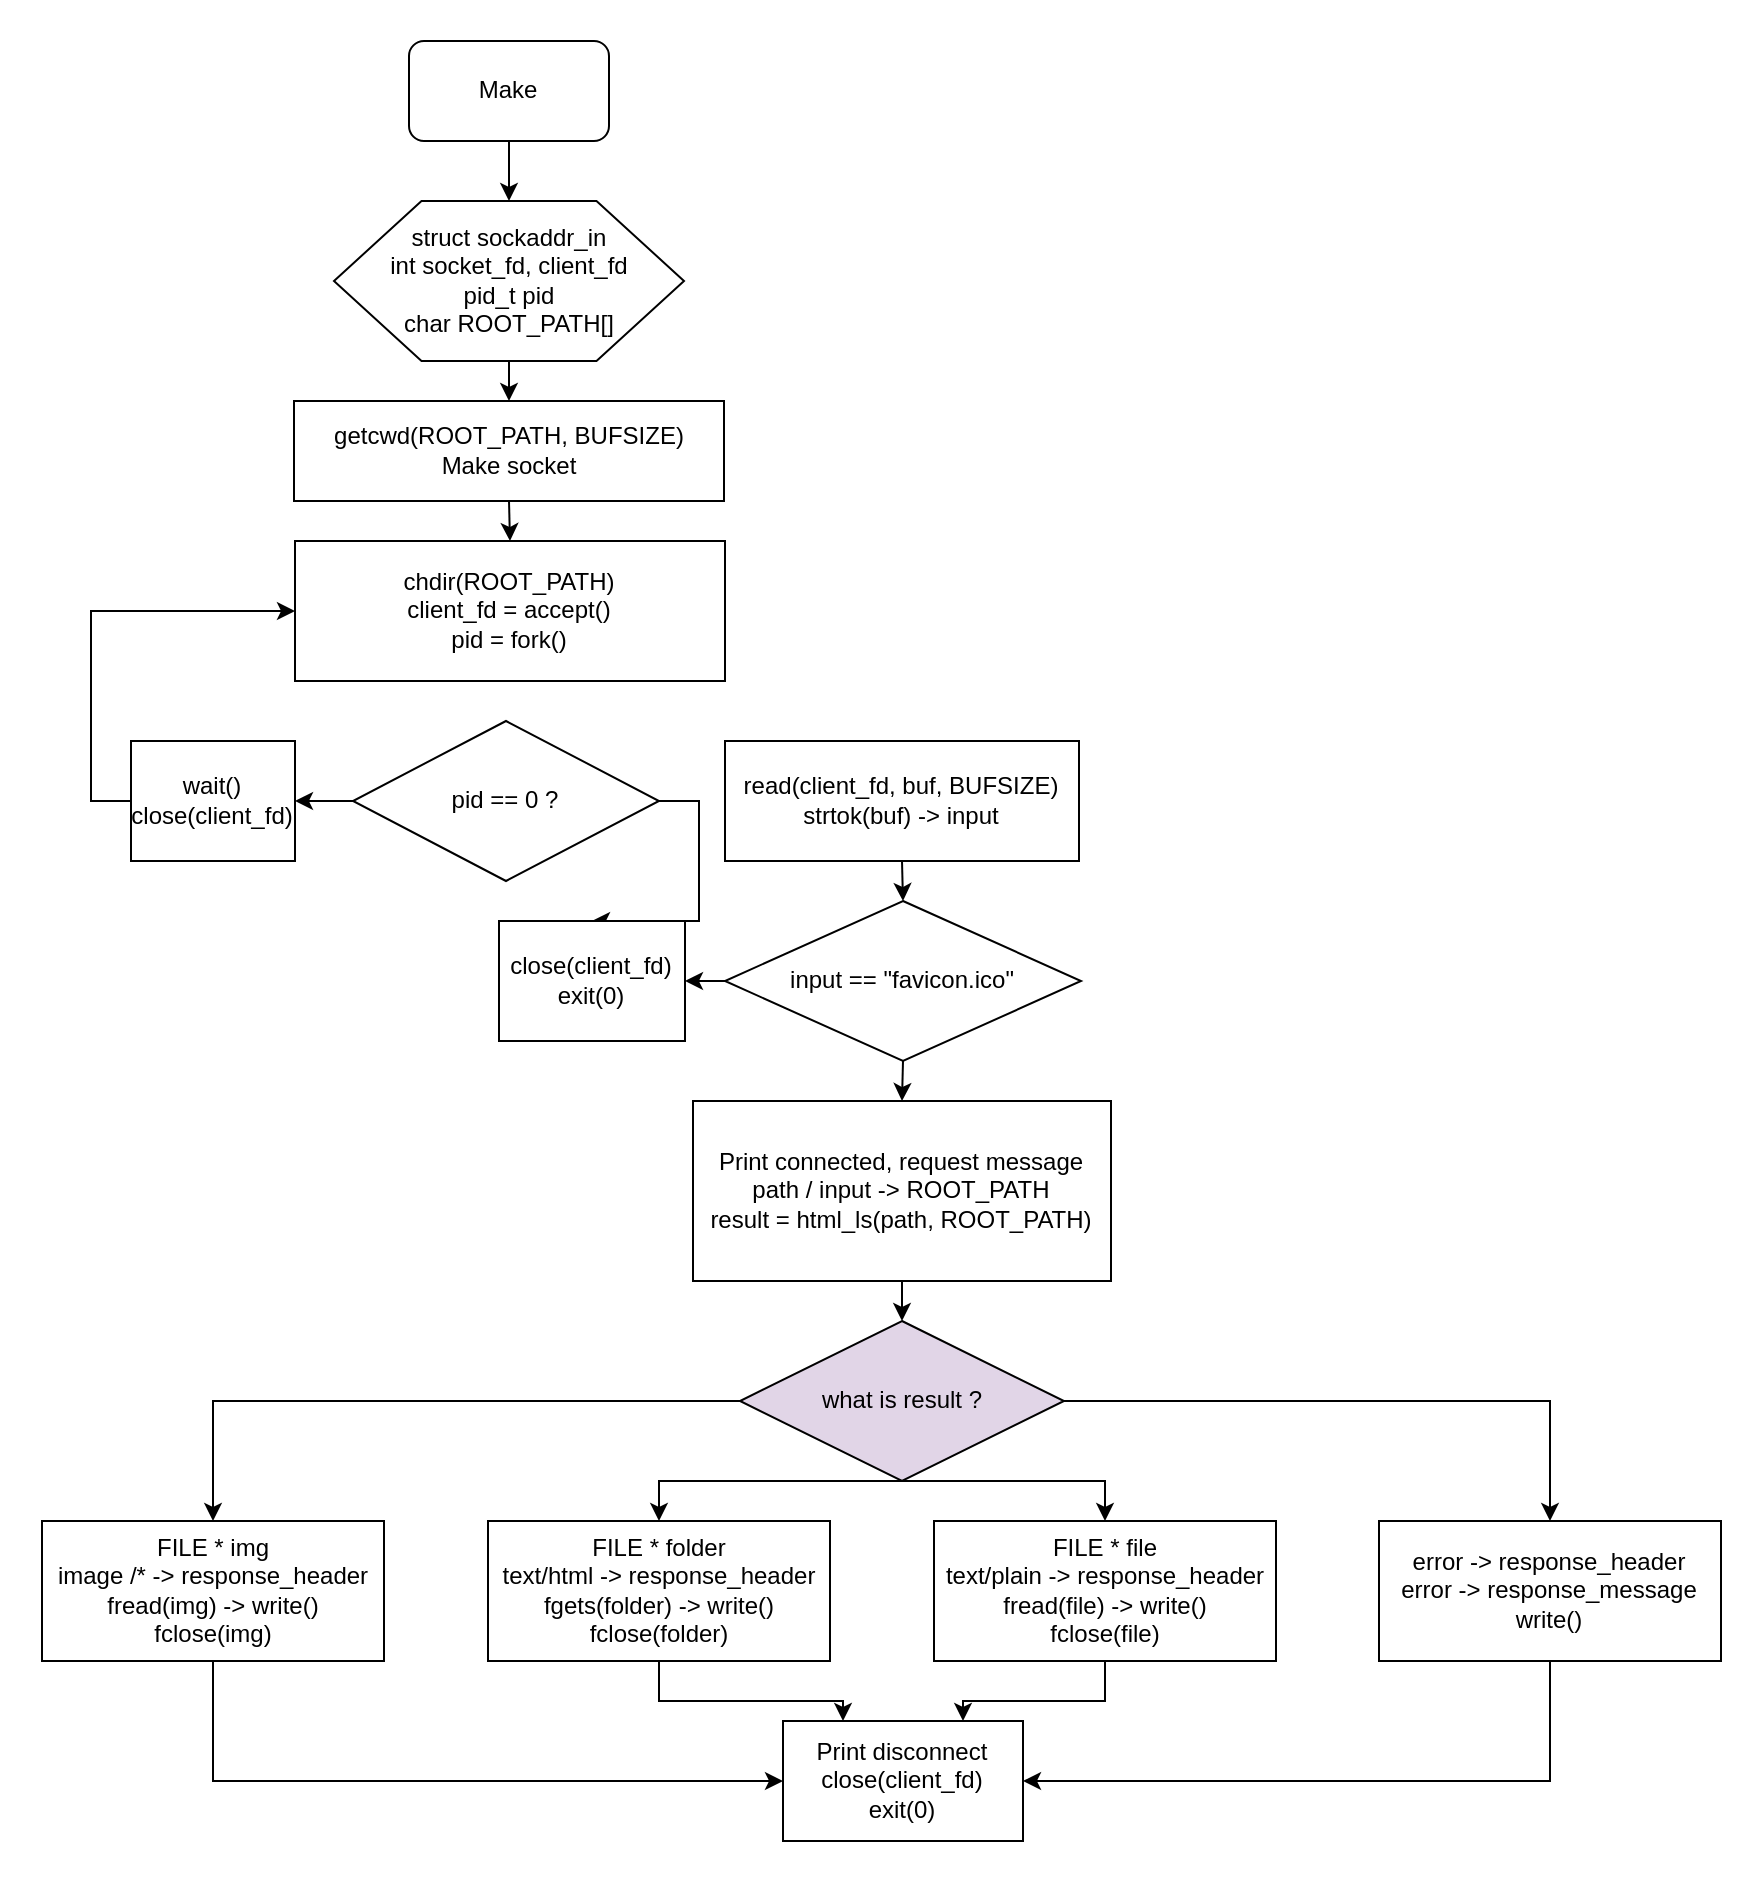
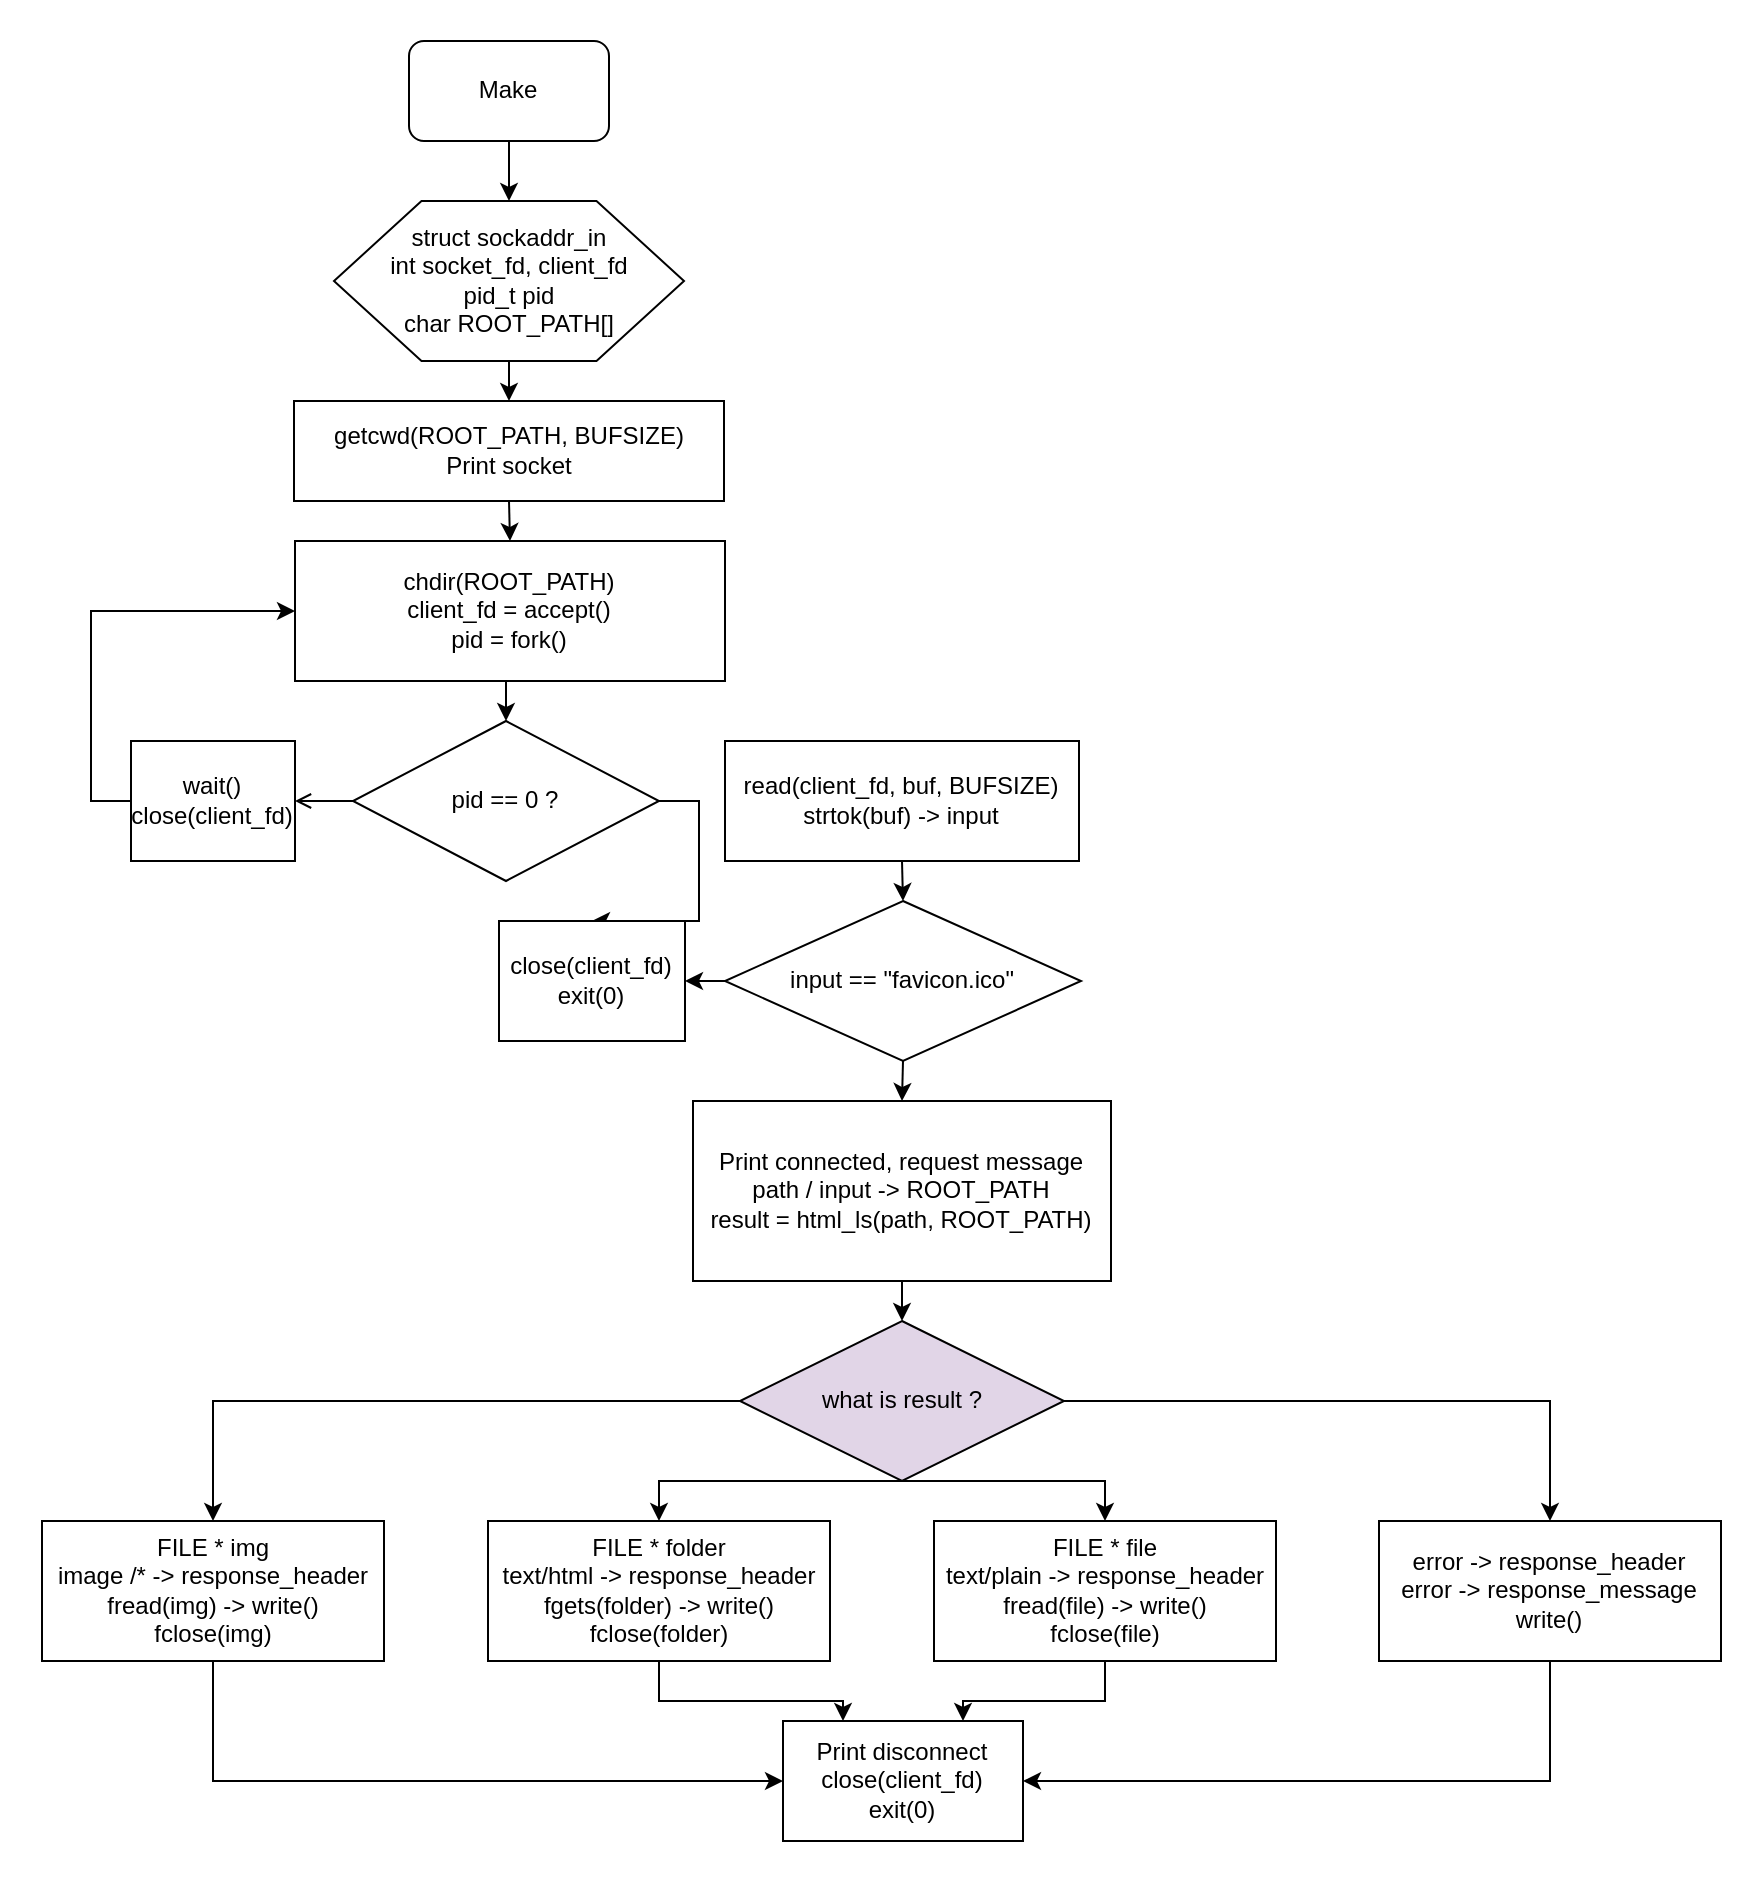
- <mxCell id="7" value="getcwd(ROOT_PATH, BUFSIZE)&lt;br&gt;Make socket&lt;br&gt;" style="rounded=0;whiteSpace=wrap;html=1;" vertex="1" parent="1"><mxGeometry x="146.5" y="200" width="215" height="50" as="geometry" /></mxCell>
+ <mxCell id="7" value="getcwd(ROOT_PATH, BUFSIZE)&lt;br&gt;Print socket&lt;br&gt;" style="rounded=0;whiteSpace=wrap;html=1;" vertex="1" parent="1"><mxGeometry x="146.5" y="200" width="215" height="50" as="geometry" /></mxCell>
+ <mxCell id="15" style="edgeStyle=orthogonalEdgeStyle;rounded=0;orthogonalLoop=1;jettySize=auto;html=1;exitX=0.5;exitY=1;exitDx=0;exitDy=0;entryX=0.5;entryY=0;entryDx=0;entryDy=0;" edge="1" parent="1" source="16" target="10"><mxGeometry relative="1" as="geometry" /></mxCell>
- <mxCell id="8" style="edgeStyle=orthogonalEdgeStyle;rounded=0;orthogonalLoop=1;jettySize=auto;html=1;exitX=0;exitY=0.5;exitDx=0;exitDy=0;entryX=1;entryY=0.5;entryDx=0;entryDy=0;" edge="1" parent="1" source="10" target="12"><mxGeometry relative="1" as="geometry" /></mxCell>
+ <mxCell id="8" style="edgeStyle=orthogonalEdgeStyle;rounded=0;orthogonalLoop=1;jettySize=auto;html=1;exitX=0;exitY=0.5;exitDx=0;exitDy=0;entryX=1;entryY=0.5;entryDx=0;entryDy=0;endArrow=open;" edge="1" parent="1" source="10" target="12"><mxGeometry relative="1" as="geometry" /></mxCell>
